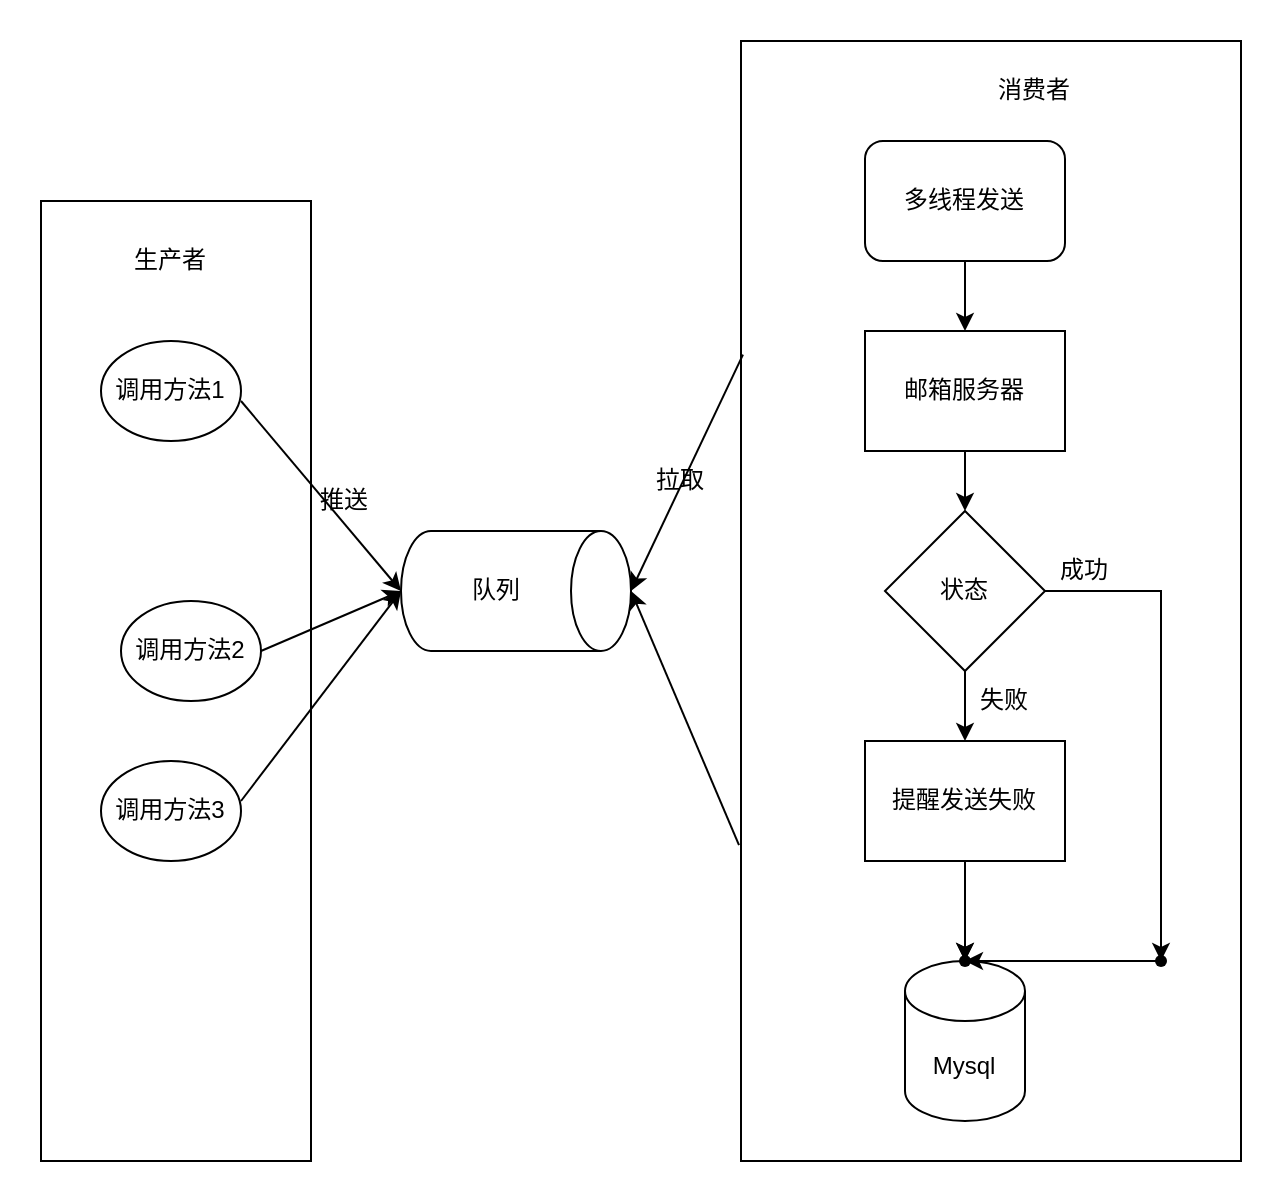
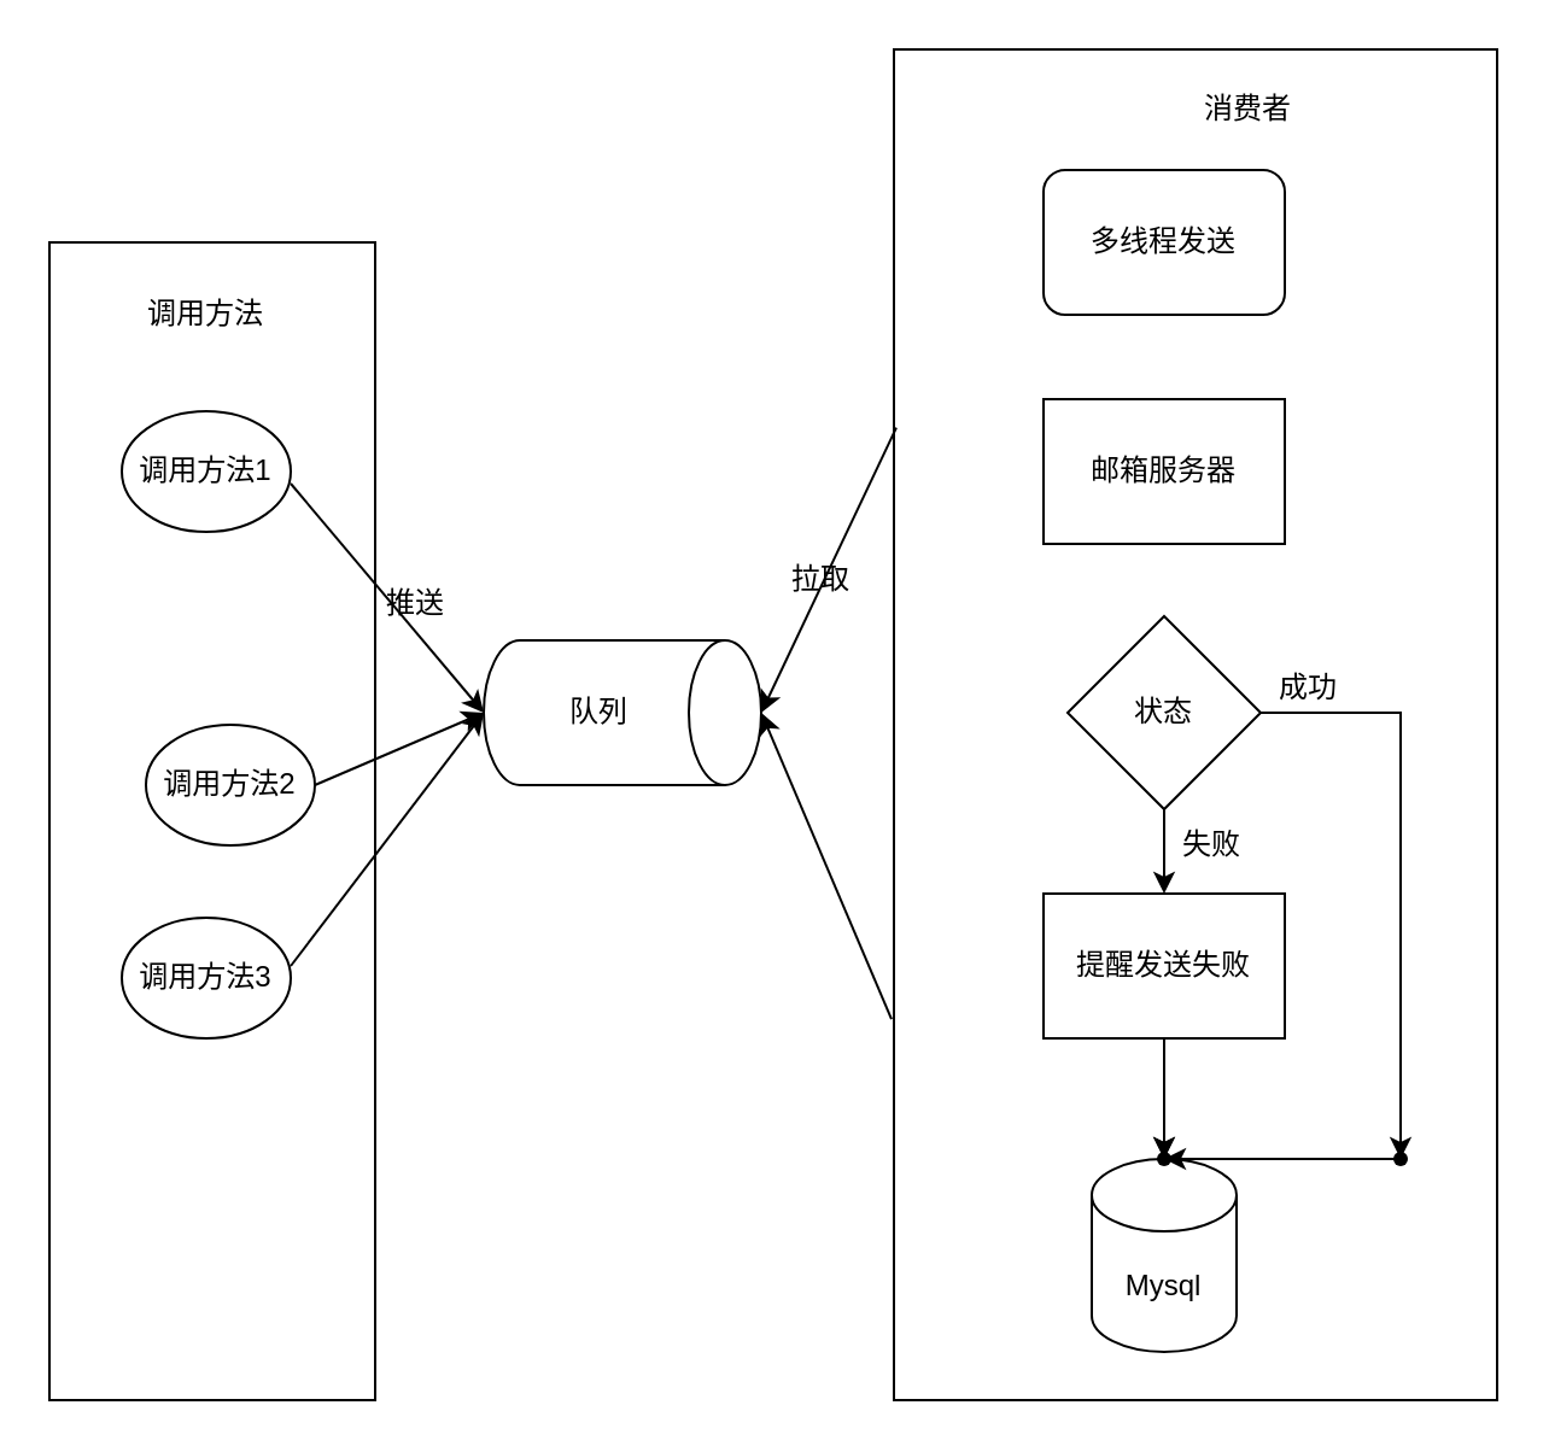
- <mxCell id="10" value="生产者" style="text;html=1;strokeColor=none;fillColor=none;align=center;verticalAlign=middle;whiteSpace=wrap;rounded=0;" vertex="1" parent="1"><mxGeometry x="55" y="115" width="60" height="30" as="geometry" /></mxCell>
+ <mxCell id="10" value="调用方法" style="text;html=1;strokeColor=none;fillColor=none;align=center;verticalAlign=middle;whiteSpace=wrap;rounded=0;" vertex="1" parent="1"><mxGeometry x="55" y="115" width="60" height="30" as="geometry" /></mxCell>
- <mxCell id="17" value="" style="edgeStyle=orthogonalEdgeStyle;rounded=0;orthogonalLoop=1;jettySize=auto;html=1;" edge="1" parent="1" source="18" target="33"><mxGeometry relative="1" as="geometry" /></mxCell>
- <mxCell id="32" value="" style="edgeStyle=orthogonalEdgeStyle;rounded=0;orthogonalLoop=1;jettySize=auto;html=1;entryX=0.5;entryY=0;entryDx=0;entryDy=0;" edge="1" parent="1" source="33" target="21"><mxGeometry relative="1" as="geometry" /></mxCell>
